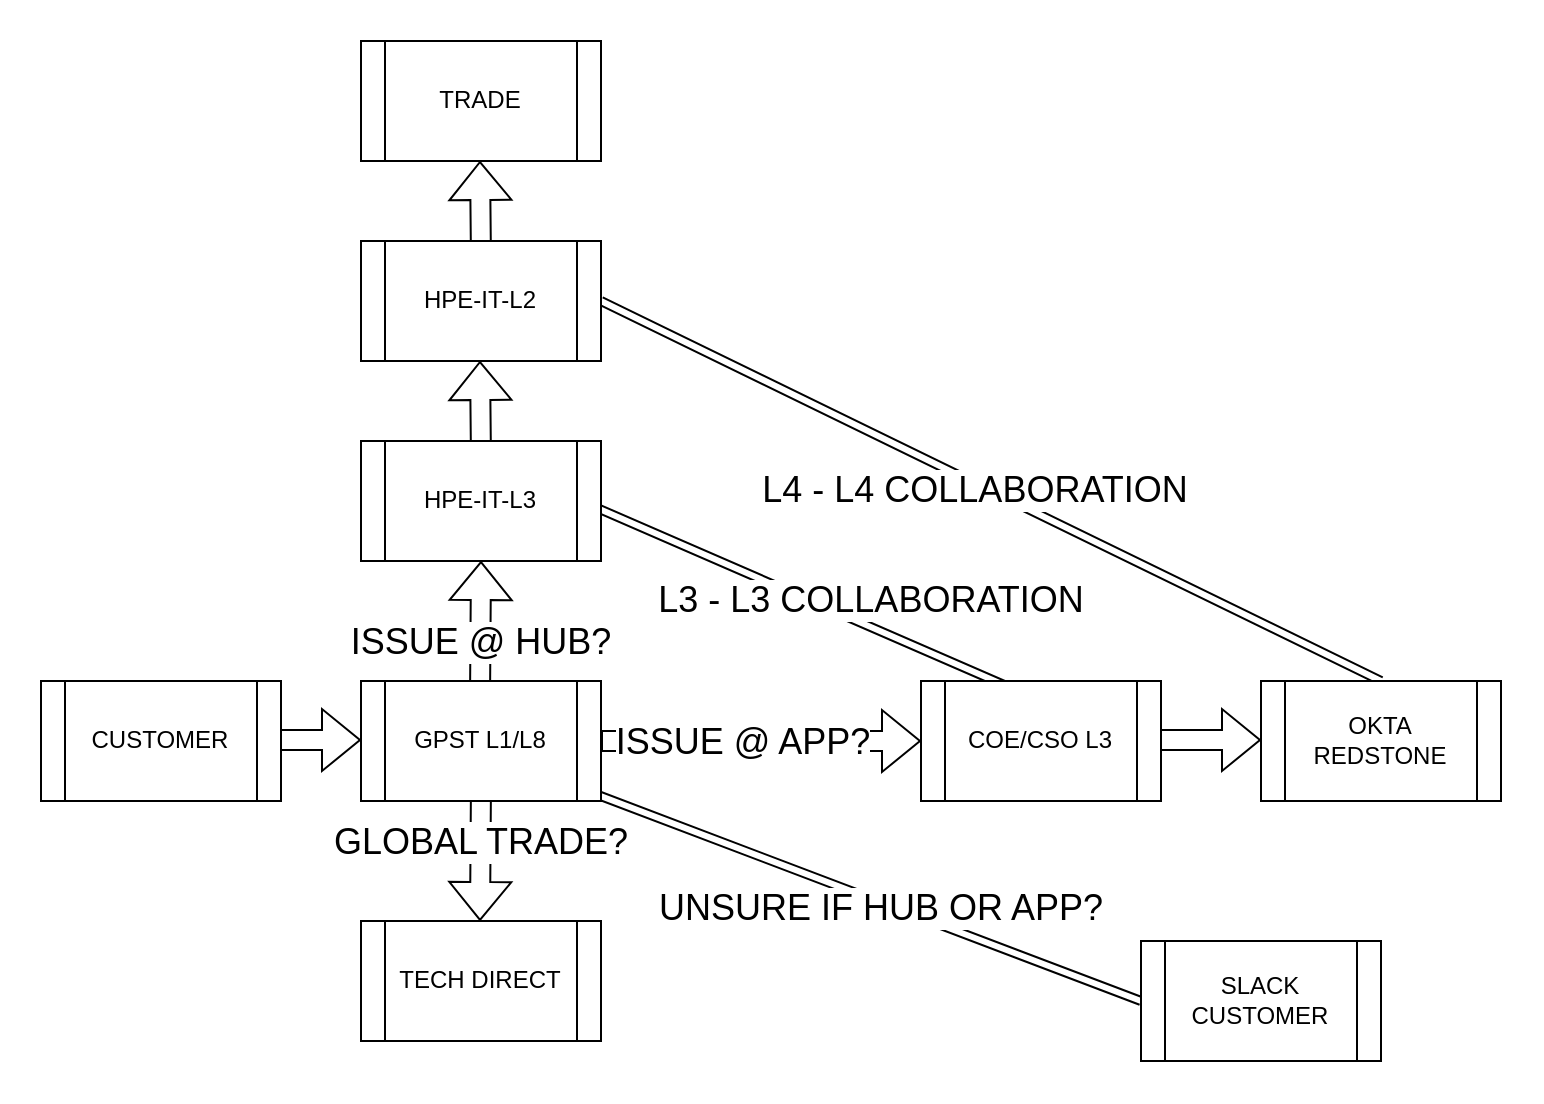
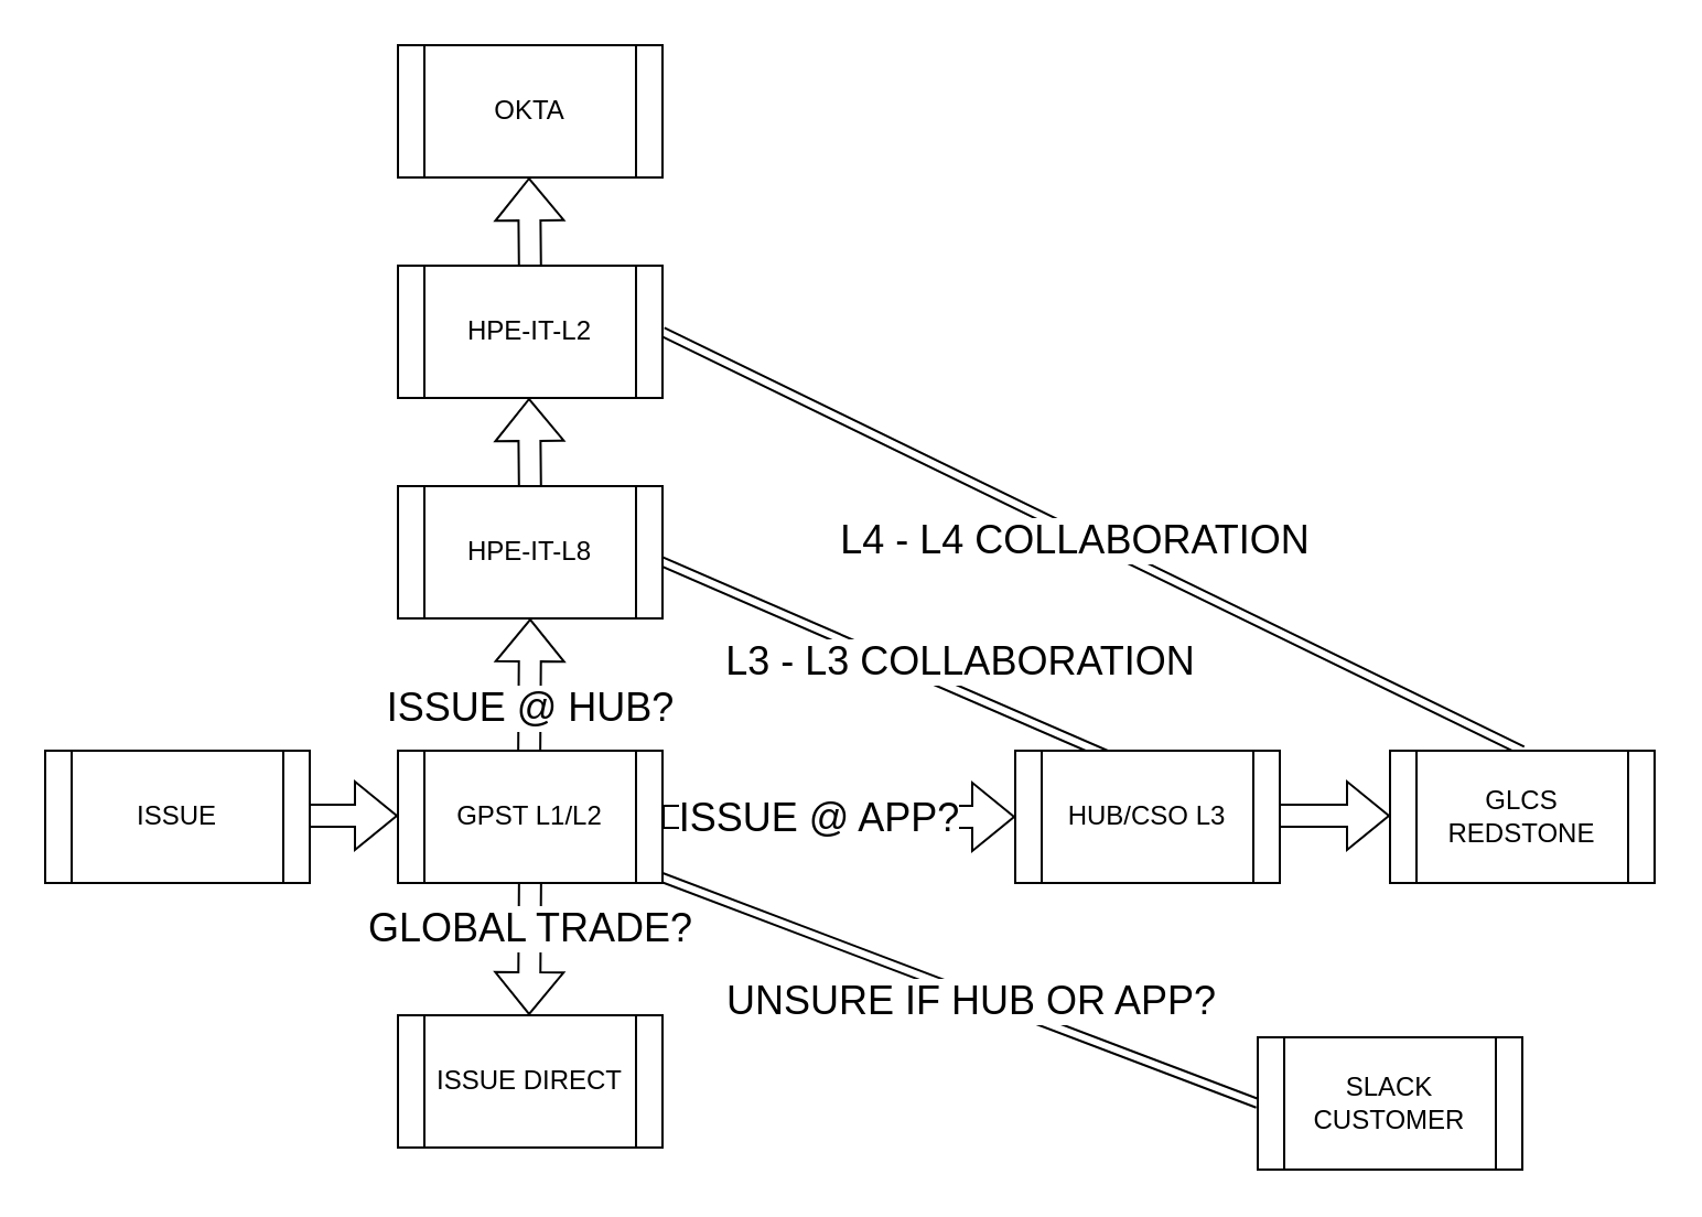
- <mxCell id="20" value="TRADE" style="shape=process;whiteSpace=wrap;html=1;backgroundOutline=1;" parent="1" vertex="1"><mxGeometry x="180" y="20" width="120" height="60" as="geometry" /></mxCell>
+ <mxCell id="20" value="OKTA" style="shape=process;whiteSpace=wrap;html=1;backgroundOutline=1;" parent="1" vertex="1"><mxGeometry x="180" y="20" width="120" height="60" as="geometry" /></mxCell>
- <mxCell id="18" value="HPE-IT-L3" style="shape=process;whiteSpace=wrap;html=1;backgroundOutline=1;" parent="1" vertex="1"><mxGeometry x="180" y="220" width="120" height="60" as="geometry" /></mxCell>
+ <mxCell id="18" value="HPE-IT-L8" style="shape=process;whiteSpace=wrap;html=1;backgroundOutline=1;" parent="1" vertex="1"><mxGeometry x="180" y="220" width="120" height="60" as="geometry" /></mxCell>
- <mxCell id="17" value="CUSTOMER" style="shape=process;whiteSpace=wrap;html=1;backgroundOutline=1;" parent="1" vertex="1"><mxGeometry y="340" width="120" height="60" as="geometry" x="20" /></mxCell>
+ <mxCell id="17" value="ISSUE" style="shape=process;whiteSpace=wrap;html=1;backgroundOutline=1;" parent="1" vertex="1"><mxGeometry y="340" width="120" height="60" as="geometry" x="20" /></mxCell>
- <mxCell id="16" value="GPST L1/L8" style="shape=process;whiteSpace=wrap;html=1;backgroundOutline=1;" parent="1" vertex="1"><mxGeometry x="180" y="340" width="120" height="60" as="geometry" /></mxCell>
+ <mxCell id="16" value="GPST L1/L2" style="shape=process;whiteSpace=wrap;html=1;backgroundOutline=1;" parent="1" vertex="1"><mxGeometry x="180" y="340" width="120" height="60" as="geometry" /></mxCell>
- <mxCell id="25" value="COE/CSO L3" style="shape=process;whiteSpace=wrap;html=1;backgroundOutline=1;" parent="1" vertex="1"><mxGeometry x="460" y="340" width="120" height="60" as="geometry" /></mxCell>
+ <mxCell id="25" value="HUB/CSO L3" style="shape=process;whiteSpace=wrap;html=1;backgroundOutline=1;" parent="1" vertex="1"><mxGeometry x="460" y="340" width="120" height="60" as="geometry" /></mxCell>
- <mxCell id="26" value="OKTA REDSTONE" style="shape=process;whiteSpace=wrap;html=1;backgroundOutline=1;" parent="1" vertex="1"><mxGeometry x="630" y="340" width="120" height="60" as="geometry" /></mxCell>
+ <mxCell id="26" value="GLCS REDSTONE" style="shape=process;whiteSpace=wrap;html=1;backgroundOutline=1;" parent="1" vertex="1"><mxGeometry x="630" y="340" width="120" height="60" as="geometry" /></mxCell>
- <mxCell id="15" value="TECH DIRECT" style="shape=process;whiteSpace=wrap;html=1;backgroundOutline=1;" parent="1" vertex="1"><mxGeometry x="180" y="460" width="120" height="60" as="geometry" /></mxCell>
+ <mxCell id="15" value="ISSUE DIRECT" style="shape=process;whiteSpace=wrap;html=1;backgroundOutline=1;" parent="1" vertex="1"><mxGeometry x="180" y="460" width="120" height="60" as="geometry" /></mxCell>
